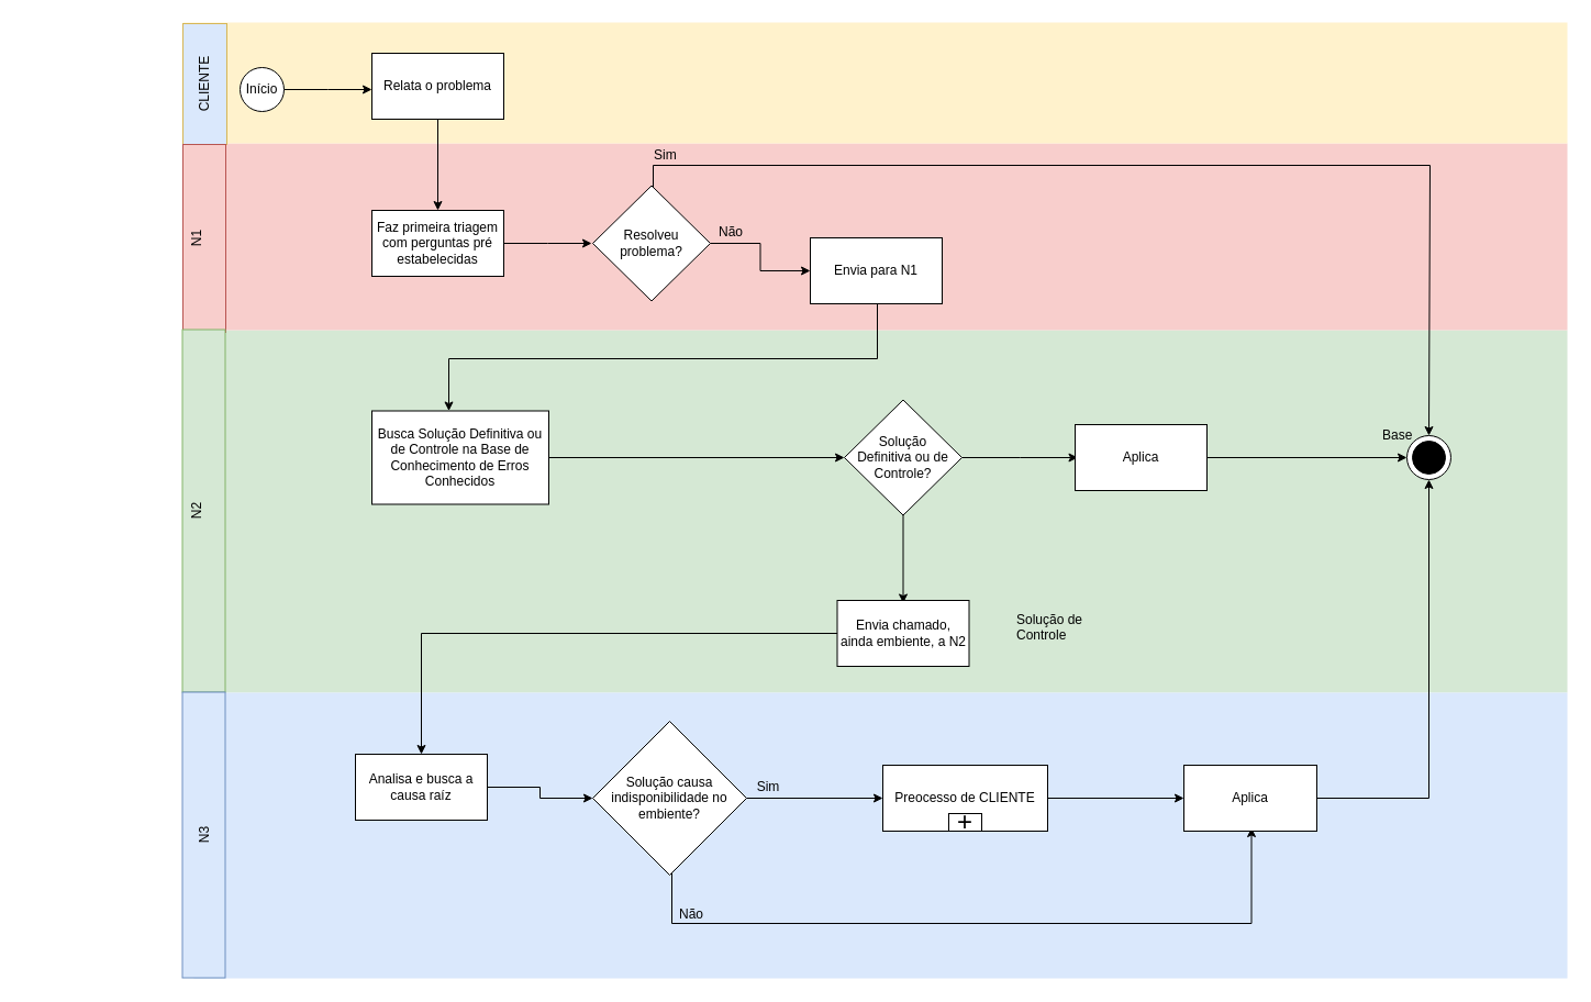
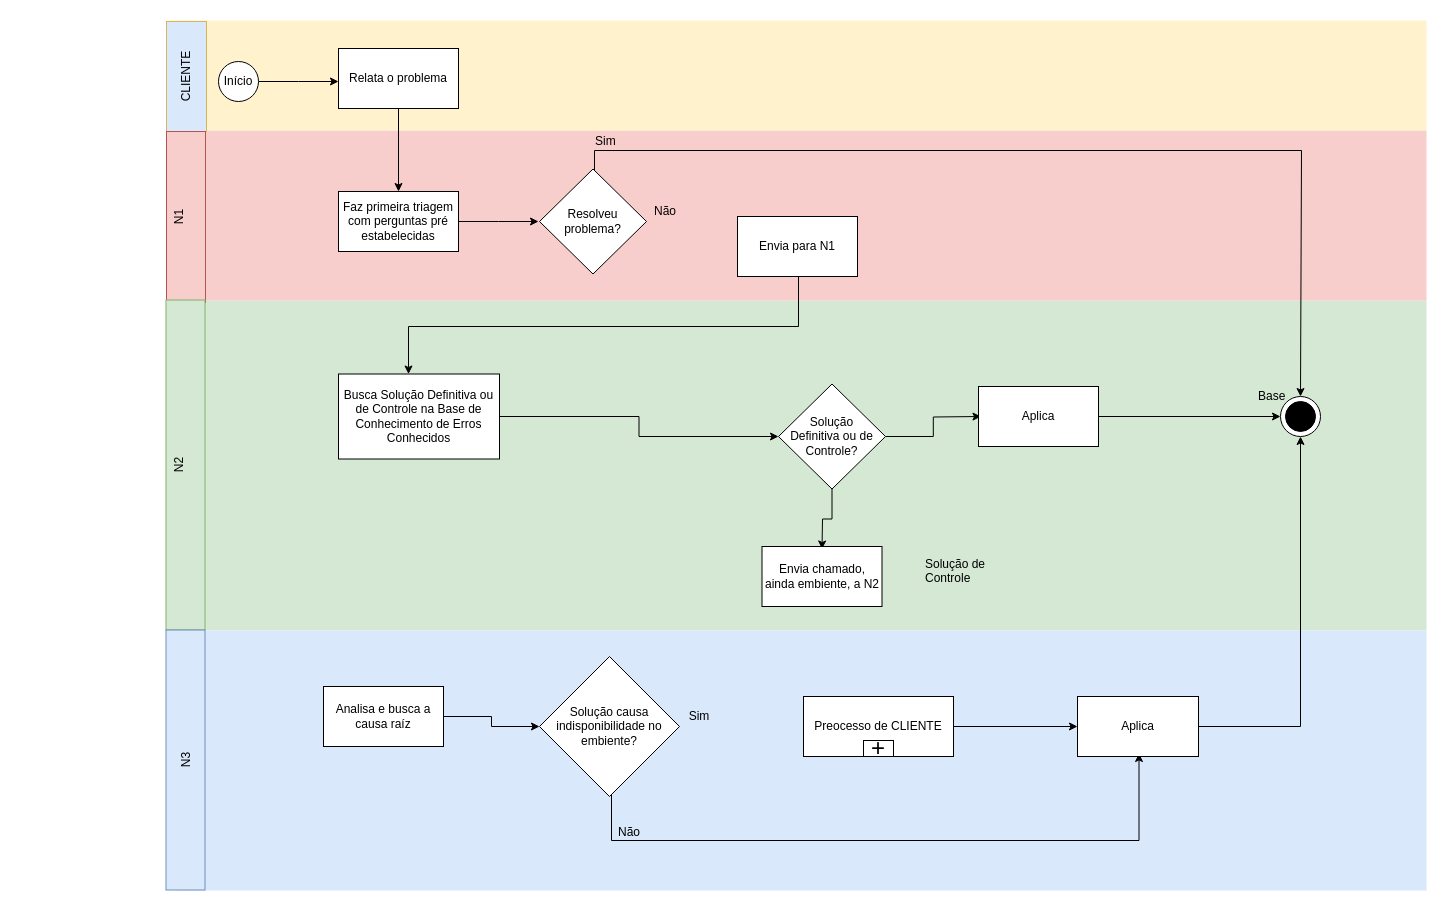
- <mxCell id="12" value="" style="edgeStyle=orthogonalEdgeStyle;rounded=0;orthogonalLoop=1;jettySize=auto;html=1;" parent="1" source="14" target="16" edge="1"><mxGeometry relative="1" as="geometry"><mxPoint x="592.5" y="353.5" as="targetPoint" /></mxGeometry></mxCell>
- <mxCell id="21" value="Solução &lt;br&gt;Definitiva ou de Controle?" style="rhombus;whiteSpace=wrap;html=1;" parent="1" vertex="1"><mxGeometry x="768" y="363.5" width="107" height="105" as="geometry" /></mxCell>
+ <mxCell id="21" value="Solução &lt;br&gt;Definitiva ou de Controle?" style="rhombus;whiteSpace=wrap;html=1;" parent="1" vertex="1"><mxGeometry x="778" y="383.5" width="107" height="105" as="geometry" /></mxCell>
- <mxCell id="26" value="" style="edgeStyle=orthogonalEdgeStyle;rounded=0;orthogonalLoop=1;jettySize=auto;html=1;" parent="1" source="27" target="29" edge="1"><mxGeometry relative="1" as="geometry" /></mxCell>
- <mxCell id="30" value="" style="edgeStyle=orthogonalEdgeStyle;rounded=0;orthogonalLoop=1;jettySize=auto;html=1;entryX=0;entryY=0.5;entryDx=0;entryDy=0;" parent="1" source="32" target="34" edge="1"><mxGeometry relative="1" as="geometry"><mxPoint x="759" y="726" as="targetPoint" /></mxGeometry></mxCell>
